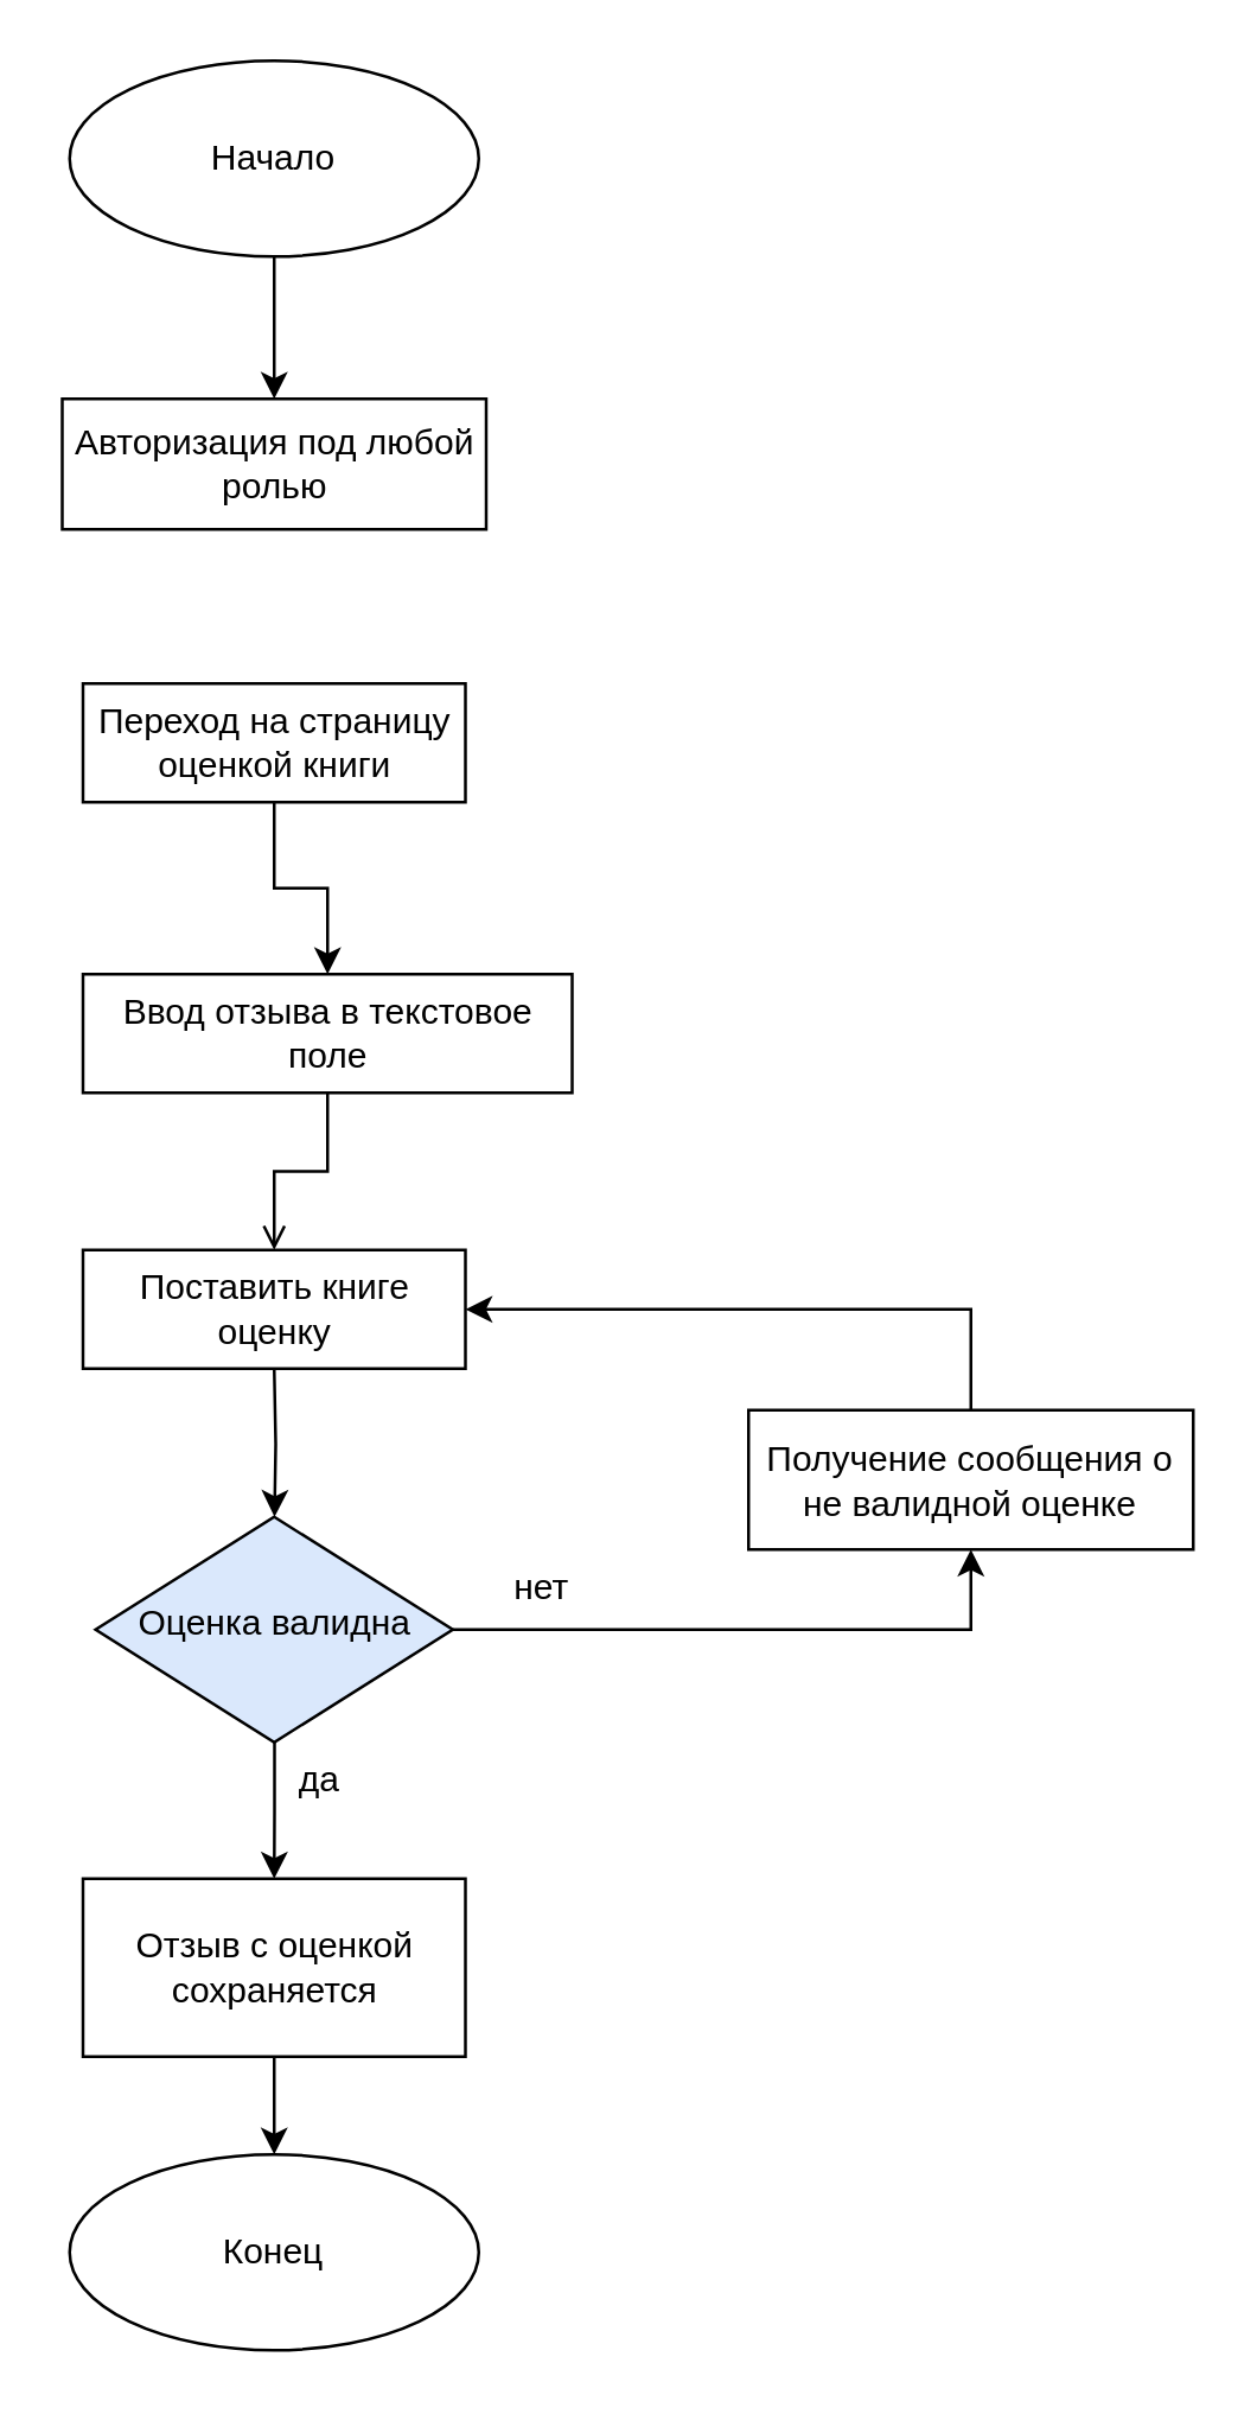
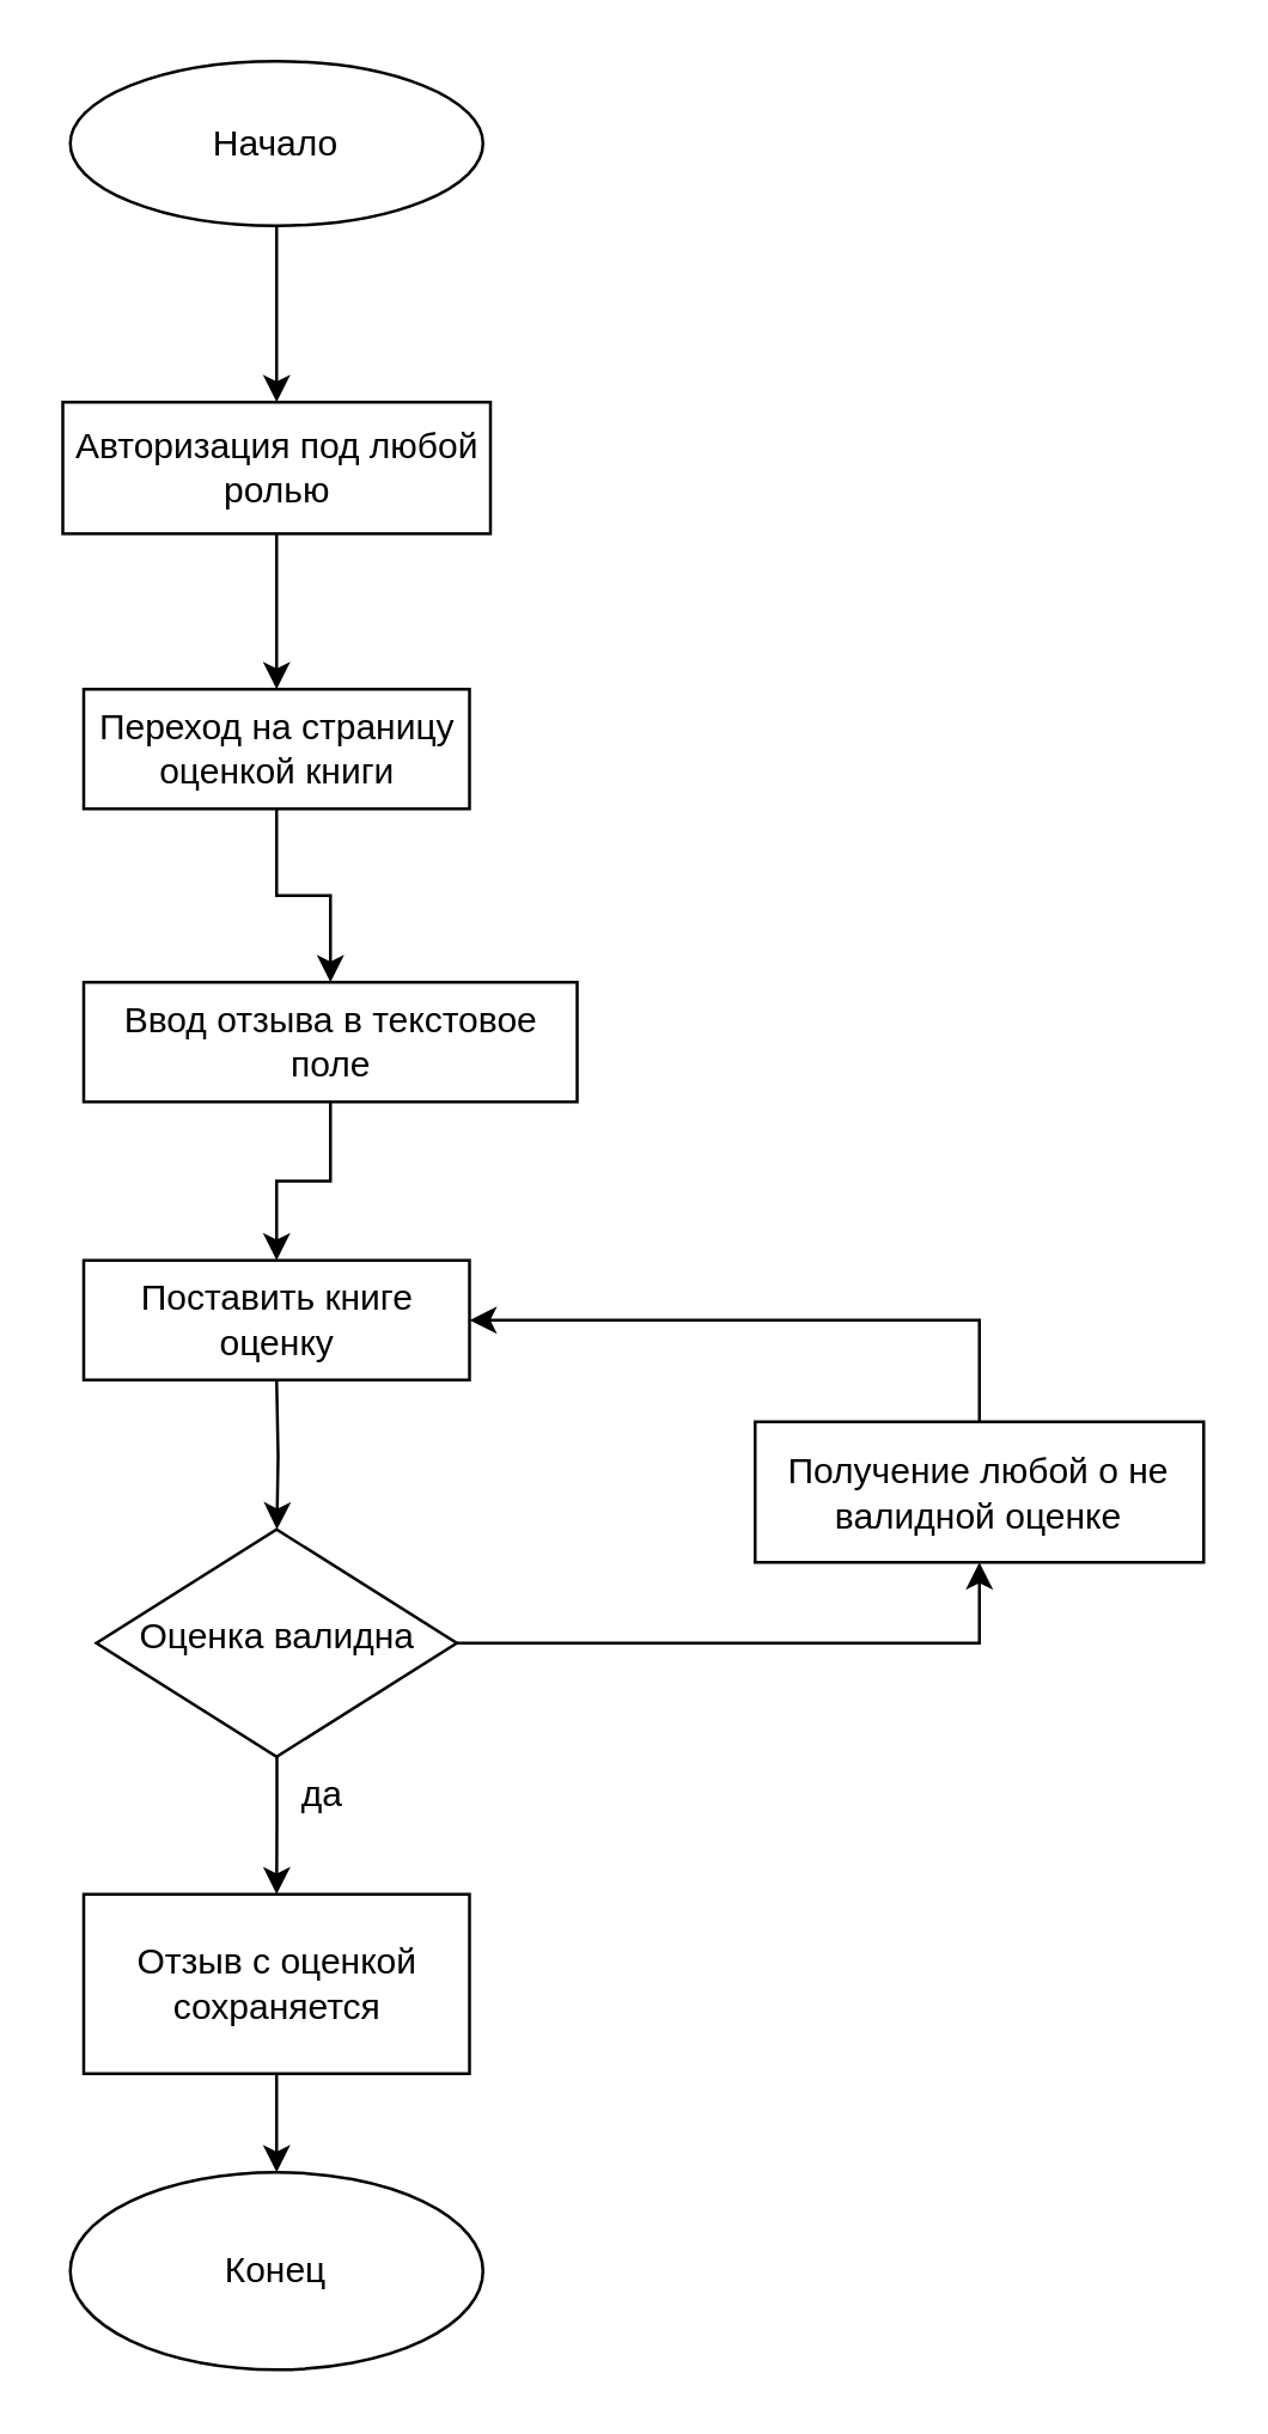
- <mxCell id="20" value="Начало" style="ellipse;whiteSpace=wrap;html=1;" vertex="1" parent="1"><mxGeometry x="23" y="20" width="138" height="66" as="geometry" /></mxCell>
+ <mxCell id="20" value="Начало" style="ellipse;whiteSpace=wrap;html=1;" vertex="1" parent="1"><mxGeometry x="23" y="20" width="138" height="55" as="geometry" /></mxCell>
+ <mxCell id="2" value="" style="edgeStyle=orthogonalEdgeStyle;rounded=0;orthogonalLoop=1;jettySize=auto;html=1;" edge="1" parent="1" source="3" target="8"><mxGeometry relative="1" as="geometry" /></mxCell>
- <mxCell id="9" value="" style="edgeStyle=orthogonalEdgeStyle;rounded=0;orthogonalLoop=1;jettySize=auto;html=1;endArrow=open;" edge="1" parent="1" source="10" target="12"><mxGeometry relative="1" as="geometry" /></mxCell>
+ <mxCell id="9" value="" style="edgeStyle=orthogonalEdgeStyle;rounded=0;orthogonalLoop=1;jettySize=auto;html=1;" edge="1" parent="1" source="10" target="12"><mxGeometry relative="1" as="geometry" /></mxCell>
- <mxCell id="18" value="Получение сообщения о не валидной оценке" style="rounded=0;whiteSpace=wrap;html=1;" vertex="1" parent="1"><mxGeometry x="252" y="475" width="150" height="47" as="geometry" /></mxCell>
+ <mxCell id="18" value="Получение любой о не валидной оценке" style="rounded=0;whiteSpace=wrap;html=1;" vertex="1" parent="1"><mxGeometry x="252" y="475" width="150" height="47" as="geometry" /></mxCell>
- <mxCell id="16" value="нет" style="text;html=1;align=center;verticalAlign=middle;resizable=0;points=[];autosize=1;strokeColor=none;fillColor=none;" vertex="1" parent="1"><mxGeometry x="163.5" y="522" width="36" height="26" as="geometry" /></mxCell>
- <mxCell id="6" value="Оценка валидна" style="rhombus;whiteSpace=wrap;html=1;shadow=0;fontFamily=Helvetica;fontSize=12;align=center;strokeWidth=1;spacing=6;spacingTop=-4;fillColor=#dae8fc;" vertex="1" parent="1"><mxGeometry x="31.75" y="511" width="120.5" height="76" as="geometry" /></mxCell>
+ <mxCell id="6" value="Оценка валидна" style="rhombus;whiteSpace=wrap;html=1;shadow=0;fontFamily=Helvetica;fontSize=12;align=center;strokeWidth=1;spacing=6;spacingTop=-4;" vertex="1" parent="1"><mxGeometry x="31.75" y="511" width="120.5" height="76" as="geometry" /></mxCell>
